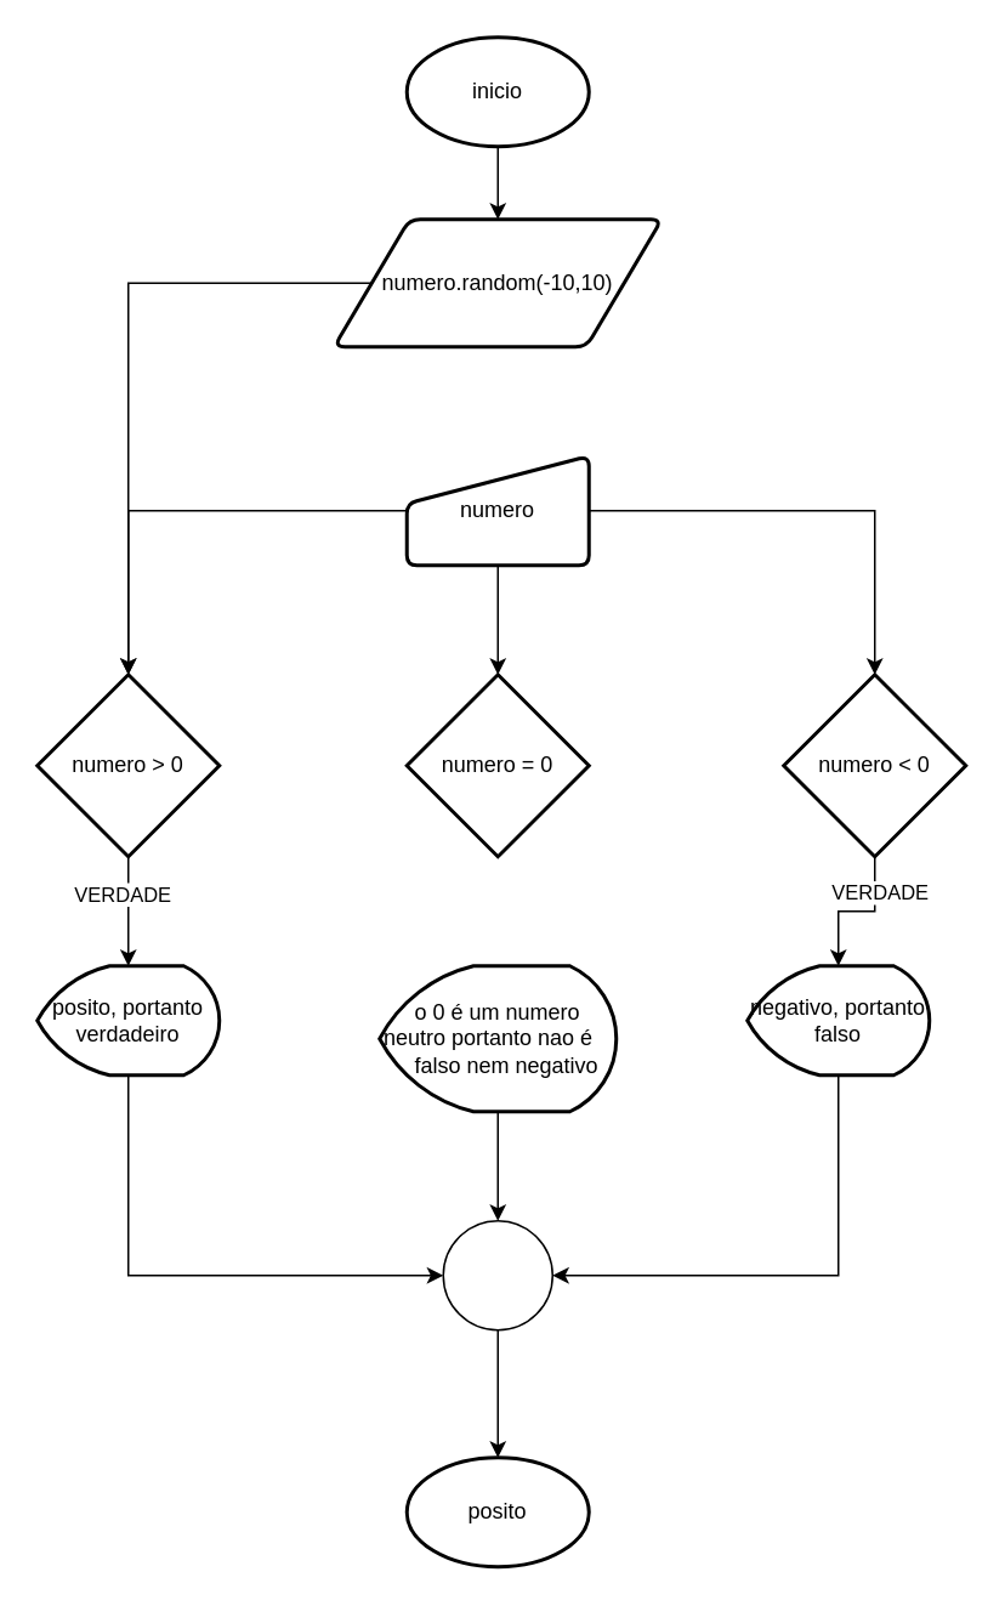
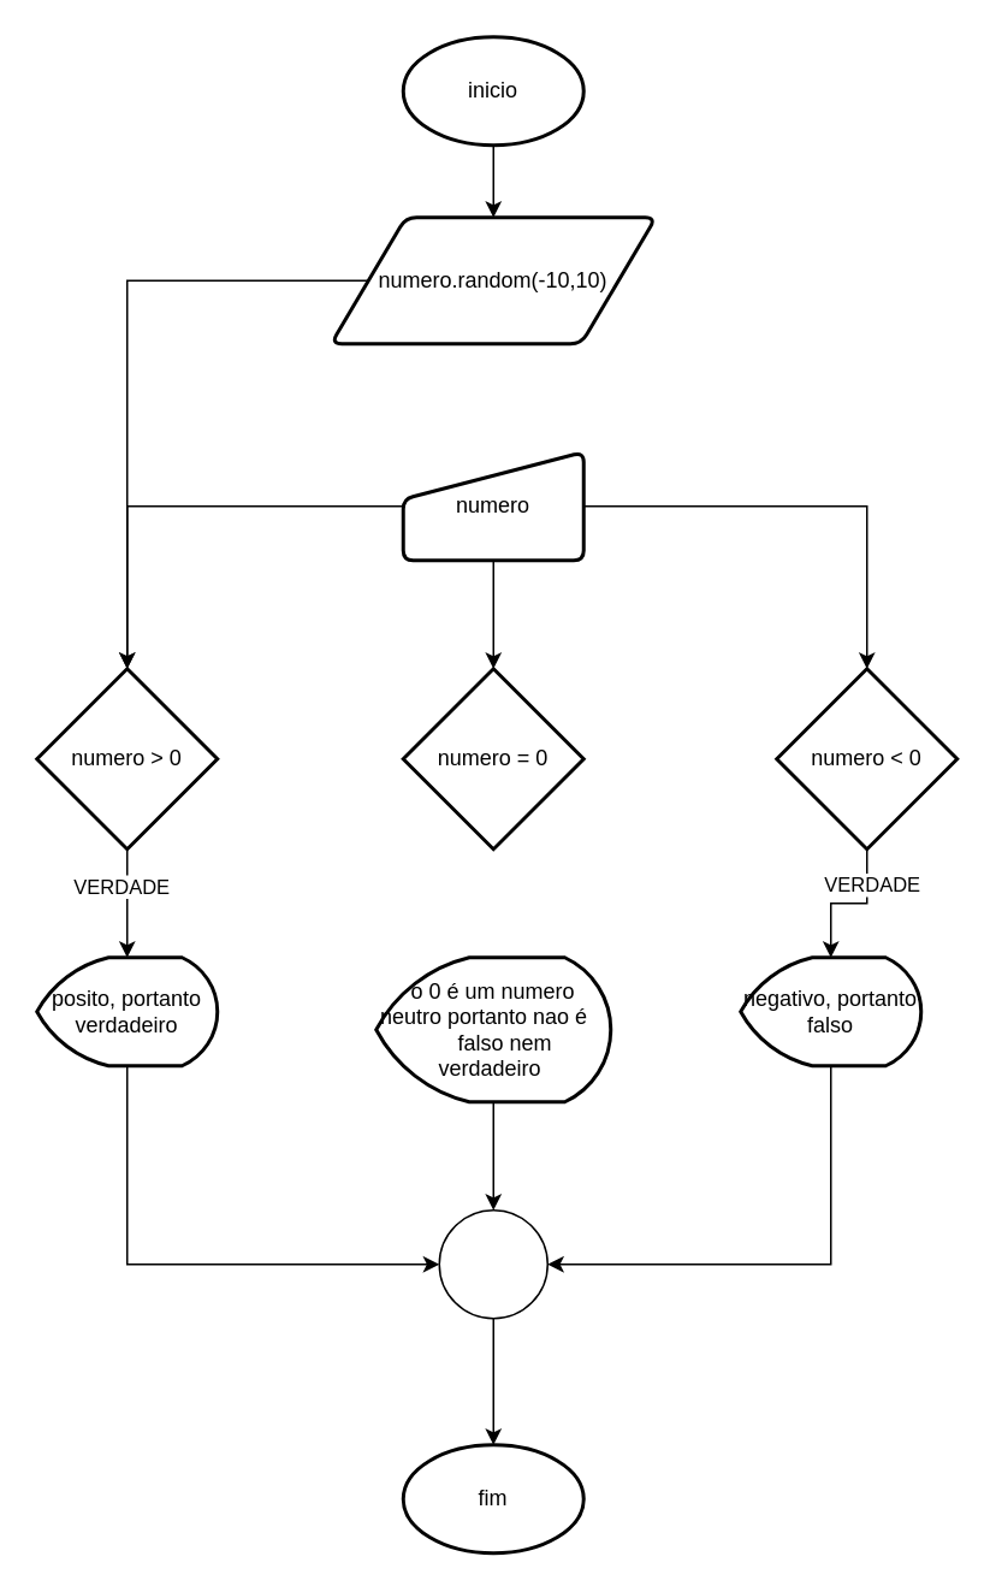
- <mxCell id="20" value="o 0 é um numero neutro portanto nao é&amp;nbsp; &amp;nbsp; &amp;nbsp; &amp;nbsp; falso nem negativo&amp;nbsp;" style="strokeWidth=2;html=1;shape=mxgraph.flowchart.display;whiteSpace=wrap;" vertex="1" parent="1"><mxGeometry x="208" y="530" width="130" height="80" as="geometry" /></mxCell>
+ <mxCell id="20" value="o 0 é um numero neutro portanto nao é&amp;nbsp; &amp;nbsp; &amp;nbsp; &amp;nbsp; falso nem verdadeiro&amp;nbsp;" style="strokeWidth=2;html=1;shape=mxgraph.flowchart.display;whiteSpace=wrap;" vertex="1" parent="1"><mxGeometry x="208" y="530" width="130" height="80" as="geometry" /></mxCell>
- <mxCell id="25" value="posito" style="strokeWidth=2;html=1;shape=mxgraph.flowchart.start_1;whiteSpace=wrap;" vertex="1" parent="1"><mxGeometry x="223" y="800" width="100" height="60" as="geometry" /></mxCell>
+ <mxCell id="25" value="fim" style="strokeWidth=2;html=1;shape=mxgraph.flowchart.start_1;whiteSpace=wrap;" vertex="1" parent="1"><mxGeometry x="223" y="800" width="100" height="60" as="geometry" /></mxCell>
